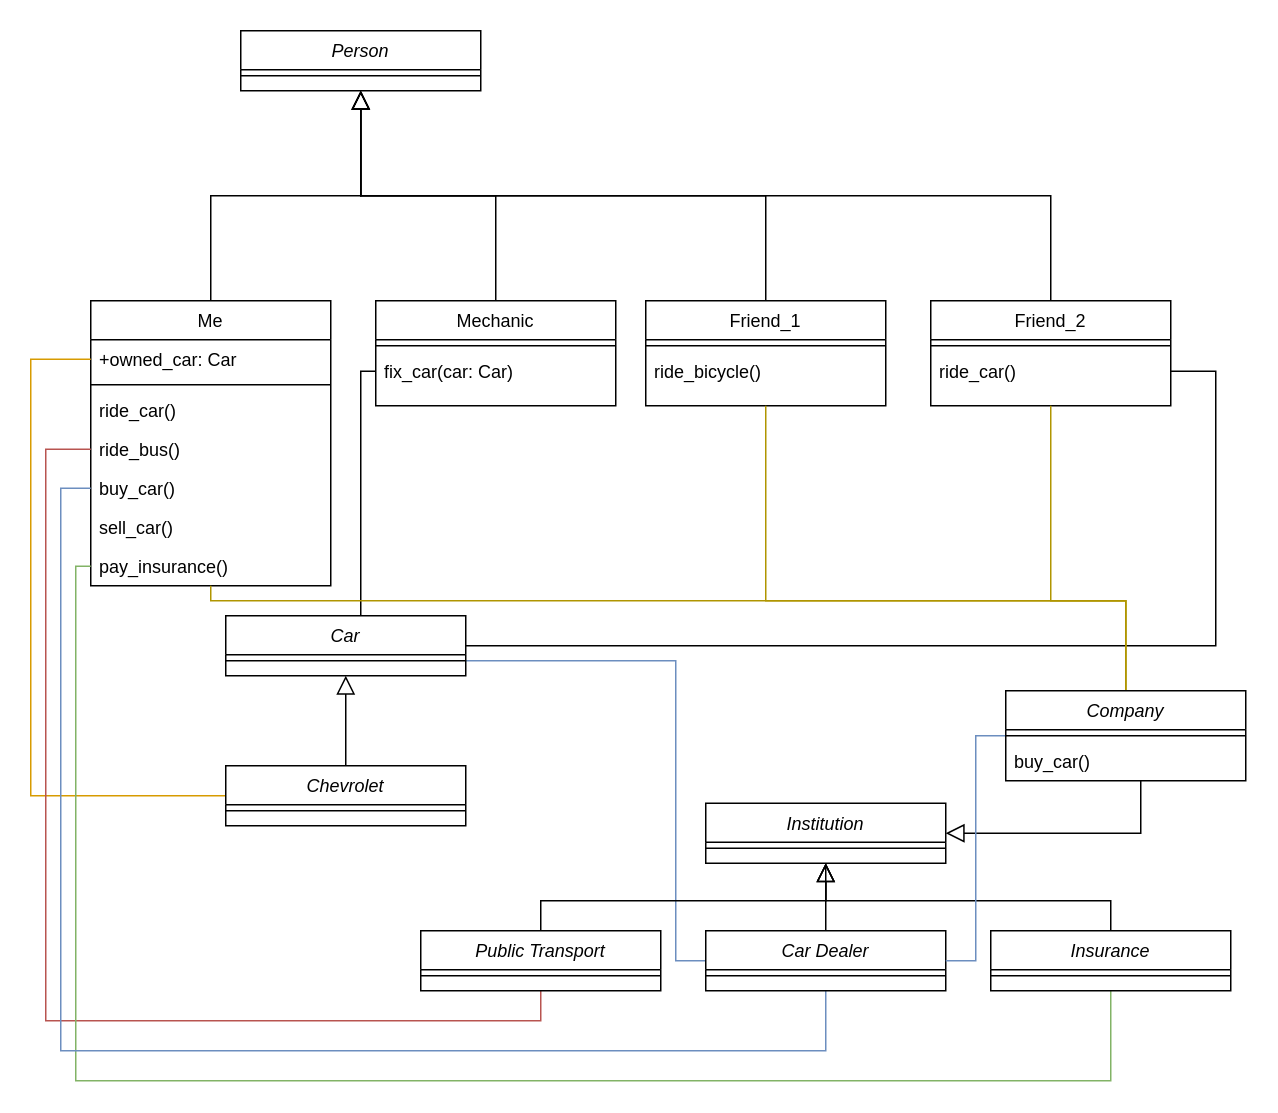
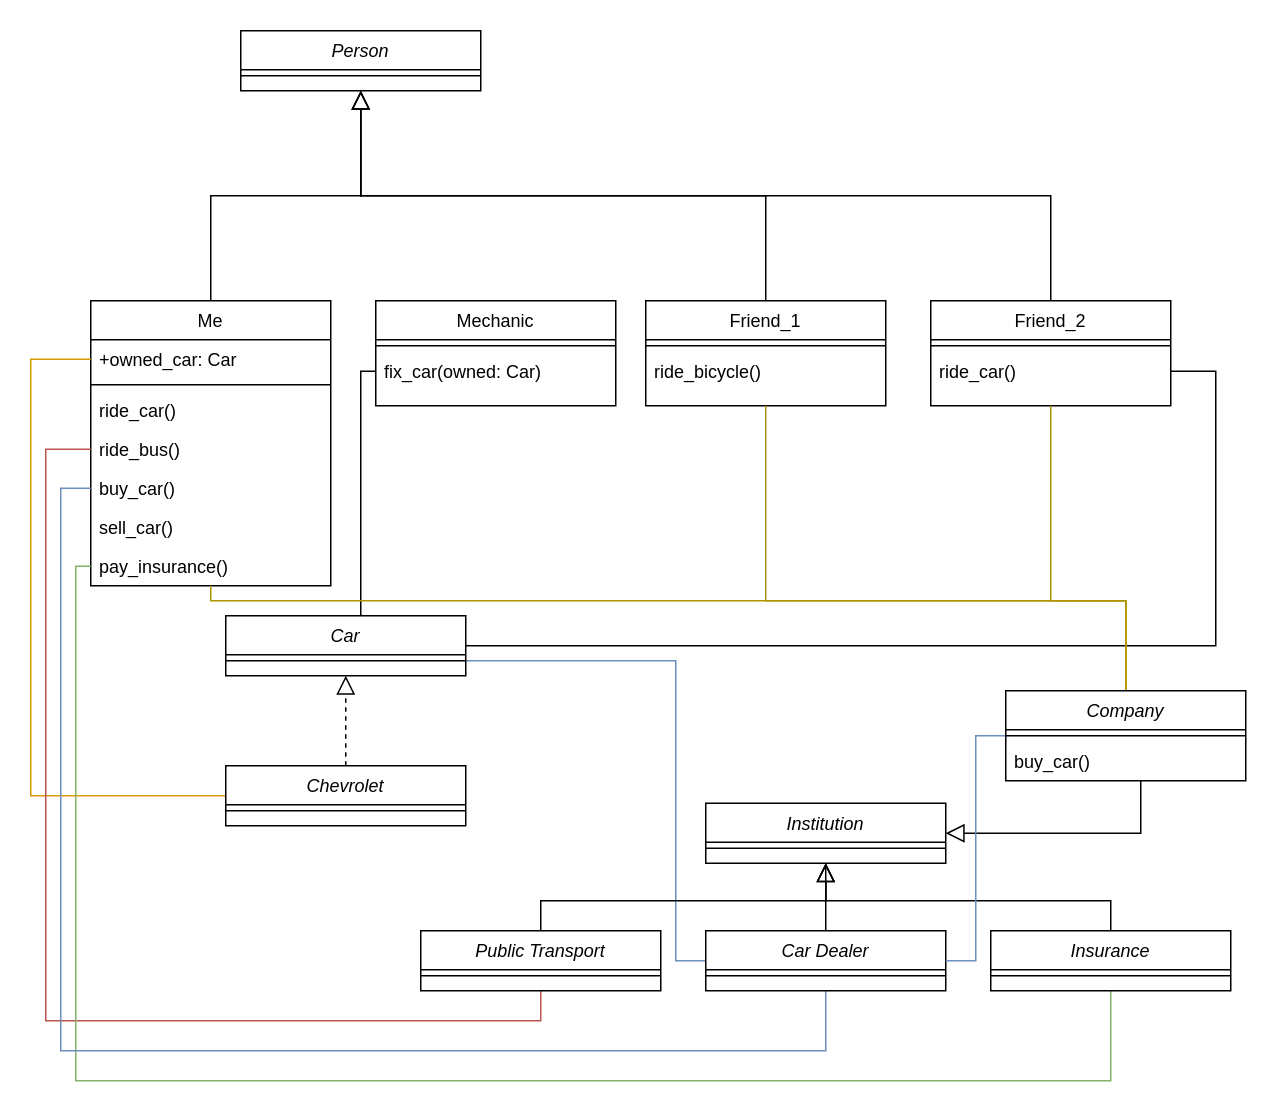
- <mxCell id="16" value="" style="endArrow=block;endSize=10;endFill=0;shadow=0;strokeWidth=1;rounded=0;edgeStyle=elbowEdgeStyle;elbow=vertical;" parent="1" source="13" target="2" edge="1"><mxGeometry width="160" relative="1" as="geometry"><mxPoint x="150" y="273" as="sourcePoint" /><mxPoint x="250" y="171" as="targetPoint" /></mxGeometry></mxCell>
- <mxCell id="15" value="fix_car(car: Car)" style="text;strokeColor=none;fillColor=none;align=left;verticalAlign=top;spacingLeft=4;spacingRight=4;overflow=hidden;rotatable=0;points=[[0,0.5],[1,0.5]];portConstraint=eastwest;" parent="13" vertex="1"><mxGeometry y="34" width="160" height="26" as="geometry" /></mxCell>
+ <mxCell id="15" value="fix_car(owned: Car)" style="text;strokeColor=none;fillColor=none;align=left;verticalAlign=top;spacingLeft=4;spacingRight=4;overflow=hidden;rotatable=0;points=[[0,0.5],[1,0.5]];portConstraint=eastwest;" parent="13" vertex="1"><mxGeometry y="34" width="160" height="26" as="geometry" /></mxCell>
- <mxCell id="30" style="edgeStyle=orthogonalEdgeStyle;rounded=0;orthogonalLoop=1;jettySize=auto;html=1;endArrow=block;endFill=0;endSize=10;" parent="1" source="32" target="28" edge="1"><mxGeometry relative="1" as="geometry" /></mxCell>
+ <mxCell id="30" style="edgeStyle=orthogonalEdgeStyle;rounded=0;orthogonalLoop=1;jettySize=auto;html=1;endArrow=block;endFill=0;endSize=10;dashed=1;" parent="1" source="32" target="28" edge="1"><mxGeometry relative="1" as="geometry" /></mxCell>
